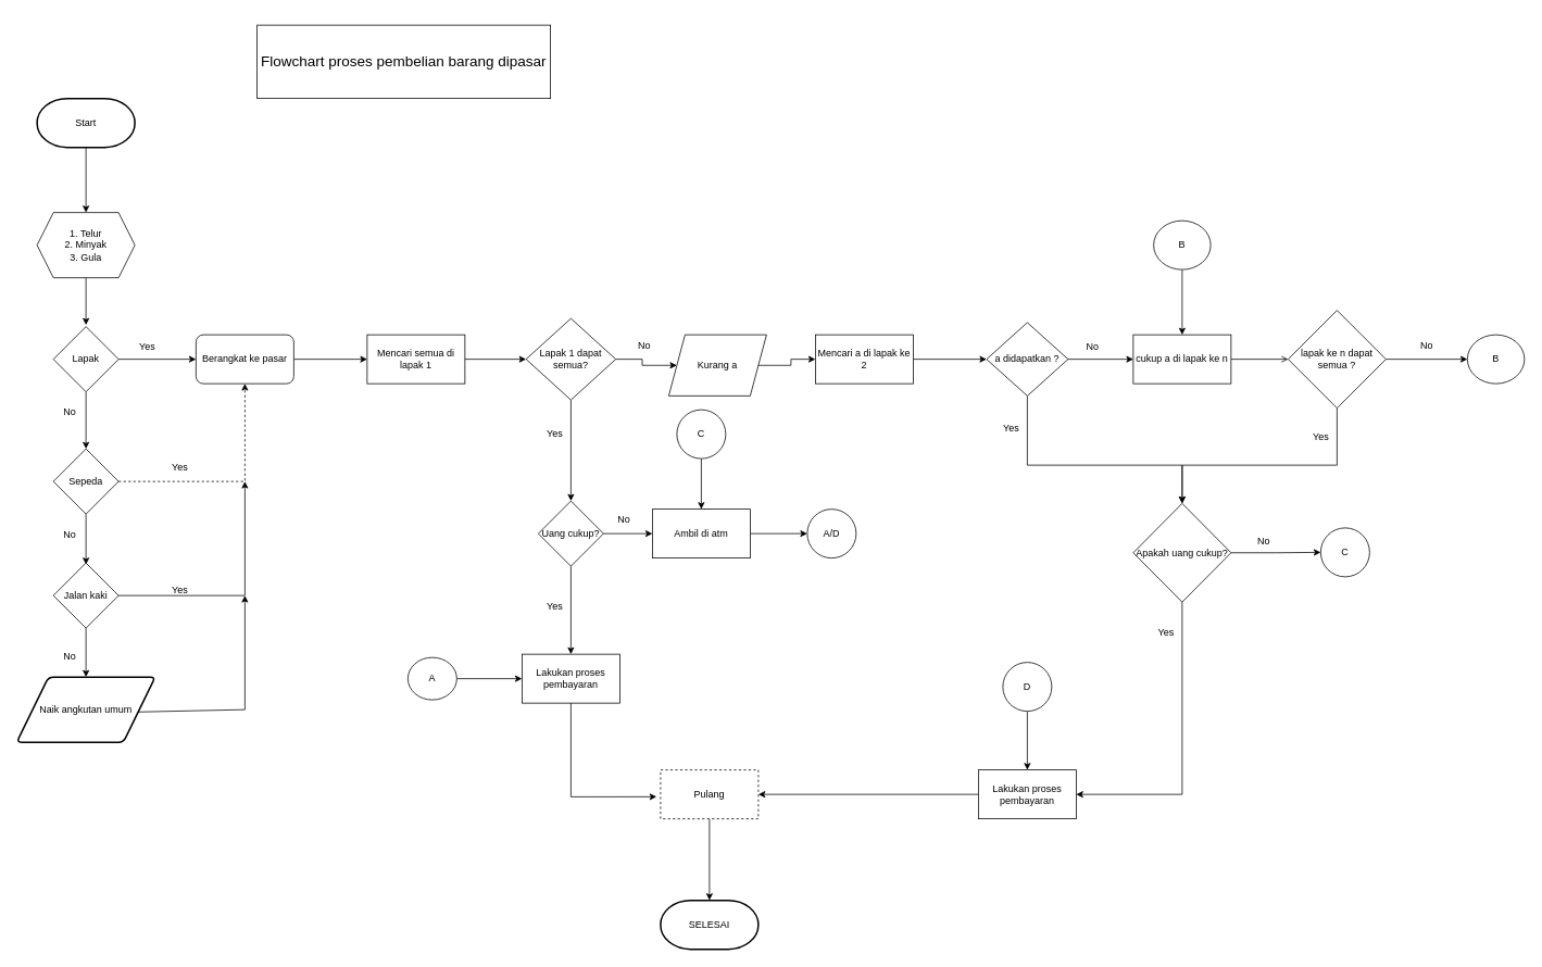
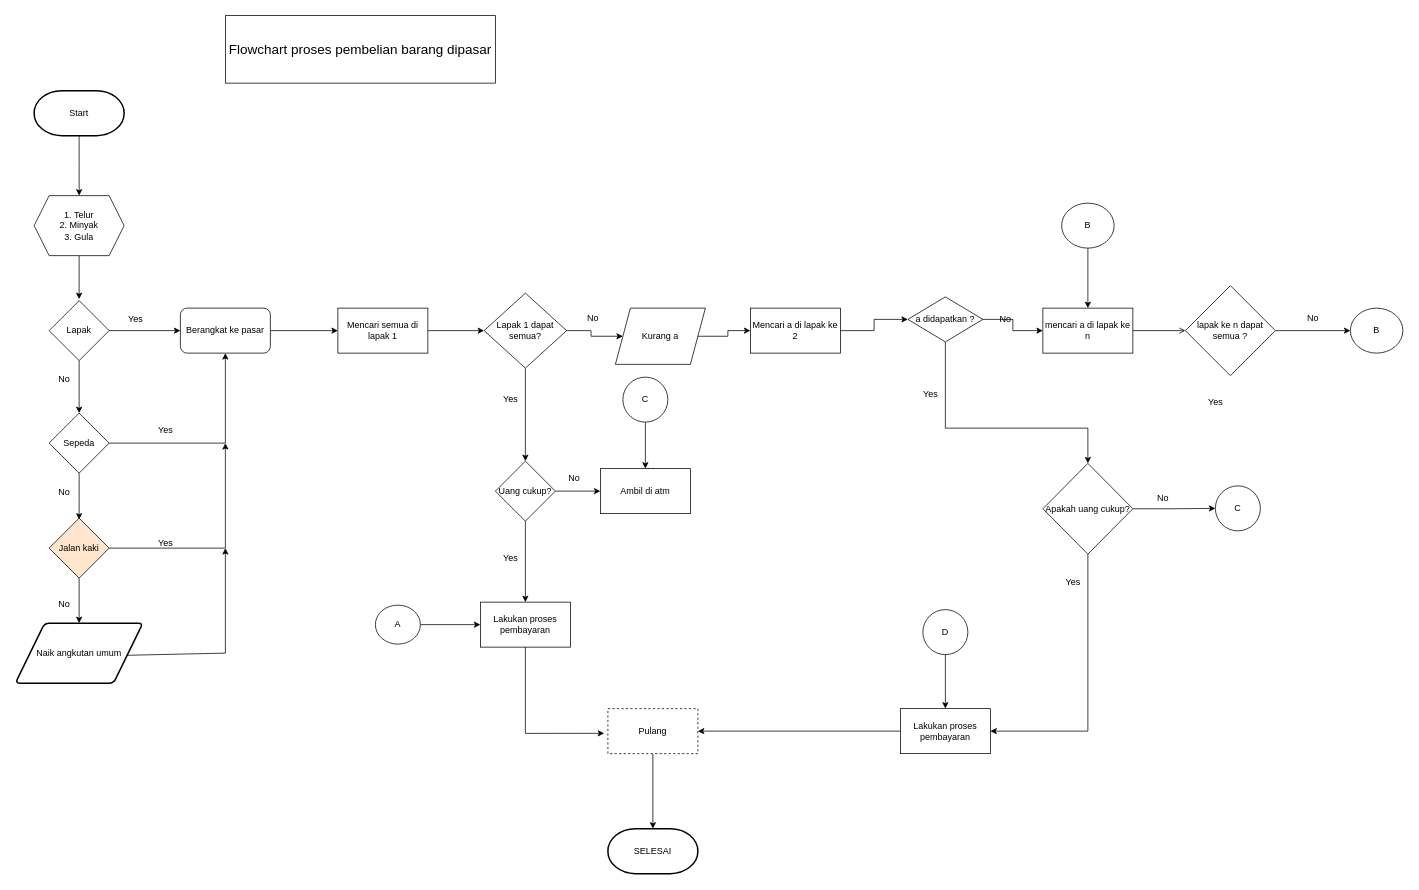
- <mxCell id="2" value="&lt;font style=&quot;font-size: 18px;&quot;&gt;Flowchart proses pembelian barang dipasar&lt;/font&gt;" style="rounded=0;whiteSpace=wrap;html=1;" parent="1" vertex="1"><mxGeometry x="315" y="30" width="360" height="90" as="geometry" /></mxCell>
+ <mxCell id="2" value="&lt;font style=&quot;font-size: 18px;&quot;&gt;Flowchart proses pembelian barang dipasar&lt;/font&gt;" style="rounded=0;whiteSpace=wrap;html=1;" parent="1" vertex="1"><mxGeometry x="300" width="360" height="90" as="geometry" y="20" /></mxCell>
- <mxCell id="35" value="a didapatkan ?" style="rhombus;whiteSpace=wrap;html=1;" parent="1" vertex="1"><mxGeometry x="1210" y="395" width="100" height="90" as="geometry" /></mxCell>
+ <mxCell id="35" value="a didapatkan ?" style="rhombus;whiteSpace=wrap;html=1;" parent="1" vertex="1"><mxGeometry x="1210" y="395" width="100" height="60" as="geometry" /></mxCell>
- <mxCell id="26" value="cukup a di lapak ke n" style="whiteSpace=wrap;html=1;" parent="1" vertex="1"><mxGeometry x="1390" y="410" width="120" height="60" as="geometry" /></mxCell>
+ <mxCell id="26" value="mencari a di lapak ke n" style="whiteSpace=wrap;html=1;" parent="1" vertex="1"><mxGeometry x="1390" y="410" width="120" height="60" as="geometry" /></mxCell>
- <mxCell id="37" value="" style="endArrow=classic;html=1;rounded=0;exitX=0.5;exitY=1;exitDx=0;exitDy=0;entryX=0.5;entryY=0;entryDx=0;entryDy=0;" parent="1" source="32" edge="1" target="66"><mxGeometry width="50" height="50" relative="1" as="geometry"><mxPoint x="1340" y="580" as="sourcePoint" /><mxPoint x="1260" y="910" as="targetPoint" /><Array as="points"><mxPoint x="1640" y="570" /><mxPoint x="1450" y="570" /></Array></mxGeometry></mxCell>
- <mxCell id="49" value="" style="endArrow=classic;html=1;rounded=0;exitX=1;exitY=0.5;exitDx=0;exitDy=0;entryX=0.5;entryY=1;entryDx=0;entryDy=0;dashed=1;" parent="1" source="8" target="44" edge="1"><mxGeometry width="50" height="50" relative="1" as="geometry"><mxPoint x="380" y="570" as="sourcePoint" /><mxPoint x="430" y="520" as="targetPoint" /><Array as="points"><mxPoint x="300" y="590" /></Array></mxGeometry></mxCell>
+ <mxCell id="49" value="" style="endArrow=classic;html=1;rounded=0;exitX=1;exitY=0.5;exitDx=0;exitDy=0;entryX=0.5;entryY=1;entryDx=0;entryDy=0;" parent="1" source="8" target="44" edge="1"><mxGeometry width="50" height="50" relative="1" as="geometry"><mxPoint x="380" y="570" as="sourcePoint" /><mxPoint x="430" y="520" as="targetPoint" /><Array as="points"><mxPoint x="300" y="590" /></Array></mxGeometry></mxCell>
- <mxCell id="18" value="" style="edgeStyle=orthogonalEdgeStyle;rounded=0;orthogonalLoop=1;jettySize=auto;html=1;exitX=1;exitY=0.5;exitDx=0;exitDy=0;entryX=0;entryY=0.5;entryDx=0;entryDy=0;" parent="1" source="76" target="30" edge="1"><mxGeometry relative="1" as="geometry"><mxPoint x="900" y="654" as="sourcePoint" /><mxPoint x="990" y="654" as="targetPoint" /></mxGeometry></mxCell>
- <mxCell id="30" value="A/D" style="ellipse;whiteSpace=wrap;html=1;" parent="1" vertex="1"><mxGeometry x="990" y="624" width="60" height="60" as="geometry" /></mxCell>
- <mxCell id="52" value="Jalan kaki" style="rhombus;whiteSpace=wrap;html=1;" parent="1" vertex="1"><mxGeometry x="65" y="690" width="80" height="80" as="geometry" /></mxCell>
+ <mxCell id="52" value="Jalan kaki" style="rhombus;whiteSpace=wrap;html=1;fillColor=#ffe6cc;" parent="1" vertex="1"><mxGeometry x="65" y="690" width="80" height="80" as="geometry" /></mxCell>
